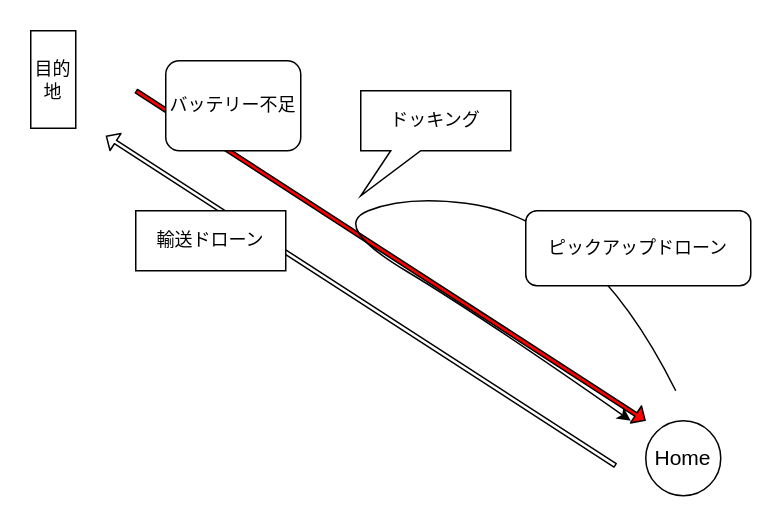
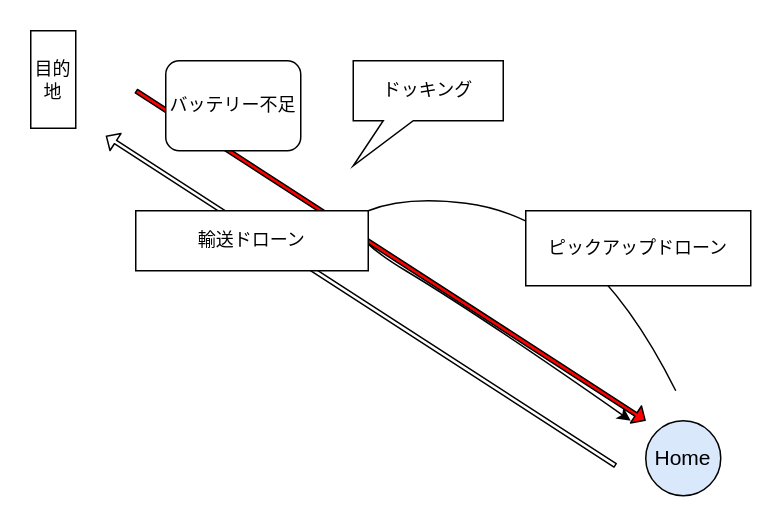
- <mxCell id="7" value="ドッキング" style="shape=callout;whiteSpace=wrap;html=1;perimeter=calloutPerimeter;size=30;position=0.2;position2=0;" vertex="1" parent="1"><mxGeometry x="240" y="60" width="100" height="70" as="geometry" /></mxCell>
+ <mxCell id="7" value="ドッキング" style="shape=callout;whiteSpace=wrap;html=1;perimeter=calloutPerimeter;size=30;position=0.2;position2=0;" vertex="1" parent="1"><mxGeometry x="235" y="40" width="100" height="70" as="geometry" /></mxCell>
- <mxCell id="8" value="輸送ドローン" style="rounded=0;whiteSpace=wrap;html=1;" vertex="1" parent="1"><mxGeometry x="90" y="140" width="100" height="40" as="geometry" /></mxCell>
+ <mxCell id="8" value="輸送ドローン" style="rounded=0;whiteSpace=wrap;html=1;" vertex="1" parent="1"><mxGeometry x="90" y="140" width="155" height="40" as="geometry" /></mxCell>
- <mxCell id="10" value="ピックアップドローン" style="rounded=1;whiteSpace=wrap;html=1;" vertex="1" parent="1"><mxGeometry x="350" y="140" width="150" height="50" as="geometry" /></mxCell>
+ <mxCell id="10" value="ピックアップドローン" style="whiteSpace=wrap;html=1;rounded=0;" vertex="1" parent="1"><mxGeometry x="350" y="140" width="150" height="50" as="geometry" /></mxCell>
- <mxCell id="2" value="&lt;font style=&quot;font-size: 14px;&quot;&gt;Home&lt;/font&gt;" style="ellipse;whiteSpace=wrap;html=1;aspect=fixed;" vertex="1" parent="1"><mxGeometry x="430" y="280" width="50" height="50" as="geometry" /></mxCell>
+ <mxCell id="2" value="&lt;font style=&quot;font-size: 14px;&quot;&gt;Home&lt;/font&gt;" style="ellipse;whiteSpace=wrap;html=1;aspect=fixed;fillColor=#dae8fc;" vertex="1" parent="1"><mxGeometry x="430" y="280" width="50" height="50" as="geometry" /></mxCell>
